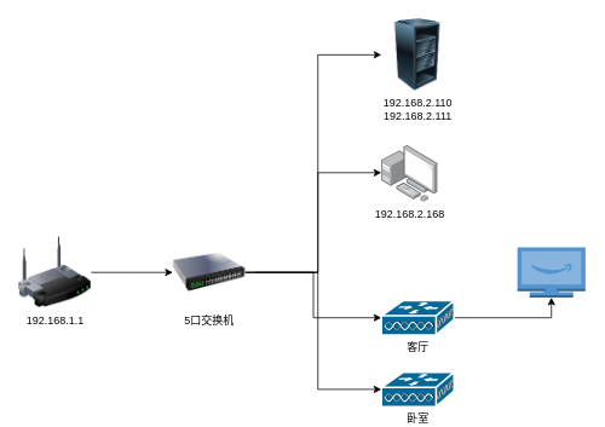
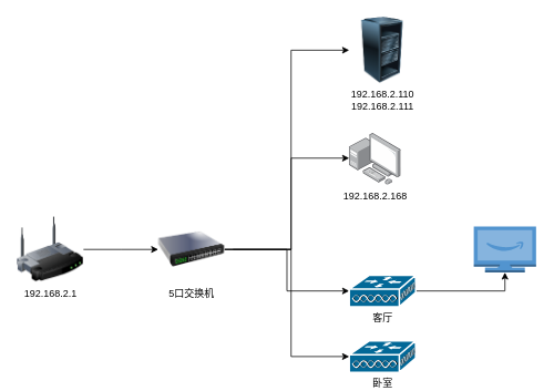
- <mxCell id="3" value="192.168.1.1" style="image;html=1;image=img/lib/clip_art/networking/Wireless_Router_128x128.png" vertex="1" parent="1"><mxGeometry x="20" y="260" width="80" height="80" as="geometry" /></mxCell>
+ <mxCell id="3" value="192.168.2.1" style="image;html=1;image=img/lib/clip_art/networking/Wireless_Router_128x128.png" vertex="1" parent="1"><mxGeometry x="20" y="260" width="80" height="80" as="geometry" /></mxCell>
